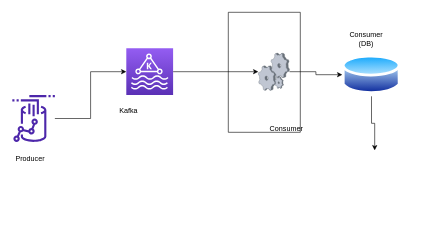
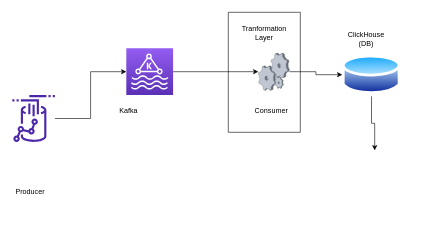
+ <mxCell id="19" value="Tranformation Layer" style="text;strokeColor=none;align=center;fillColor=none;html=1;verticalAlign=middle;whiteSpace=wrap;rounded=0;" vertex="1" parent="1"><mxGeometry x="410" y="40" width="60" height="30" as="geometry" /></mxCell>
- <mxCell id="13" value="Consumer (DB)" style="text;strokeColor=none;align=center;fillColor=none;html=1;verticalAlign=middle;whiteSpace=wrap;rounded=0;" vertex="1" parent="1"><mxGeometry x="580" y="50" width="60" height="30" as="geometry" /></mxCell>
+ <mxCell id="13" value="ClickHouse (DB)" style="text;strokeColor=none;align=center;fillColor=none;html=1;verticalAlign=middle;whiteSpace=wrap;rounded=0;" vertex="1" parent="1"><mxGeometry x="580" y="50" width="60" height="30" as="geometry" /></mxCell>
- <mxCell id="10" value="Consumer" style="text;strokeColor=none;align=center;fillColor=none;html=1;verticalAlign=middle;whiteSpace=wrap;rounded=0;" vertex="1" parent="1"><mxGeometry x="447" y="200" width="60" height="30" as="geometry" /></mxCell>
+ <mxCell id="10" value="Consumer" style="text;strokeColor=none;align=center;fillColor=none;html=1;verticalAlign=middle;whiteSpace=wrap;rounded=0;" vertex="1" parent="1"><mxGeometry x="422" y="170" width="60" height="30" as="geometry" /></mxCell>
- <mxCell id="9" value="Producer" style="text;strokeColor=none;align=center;fillColor=none;html=1;verticalAlign=middle;whiteSpace=wrap;rounded=0;" vertex="1" parent="1"><mxGeometry x="20" y="250" width="60" height="30" as="geometry" /></mxCell>
+ <mxCell id="9" value="Producer" style="text;strokeColor=none;align=center;fillColor=none;html=1;verticalAlign=middle;whiteSpace=wrap;rounded=0;" vertex="1" parent="1"><mxGeometry x="20" y="305" width="60" height="30" as="geometry" /></mxCell>
